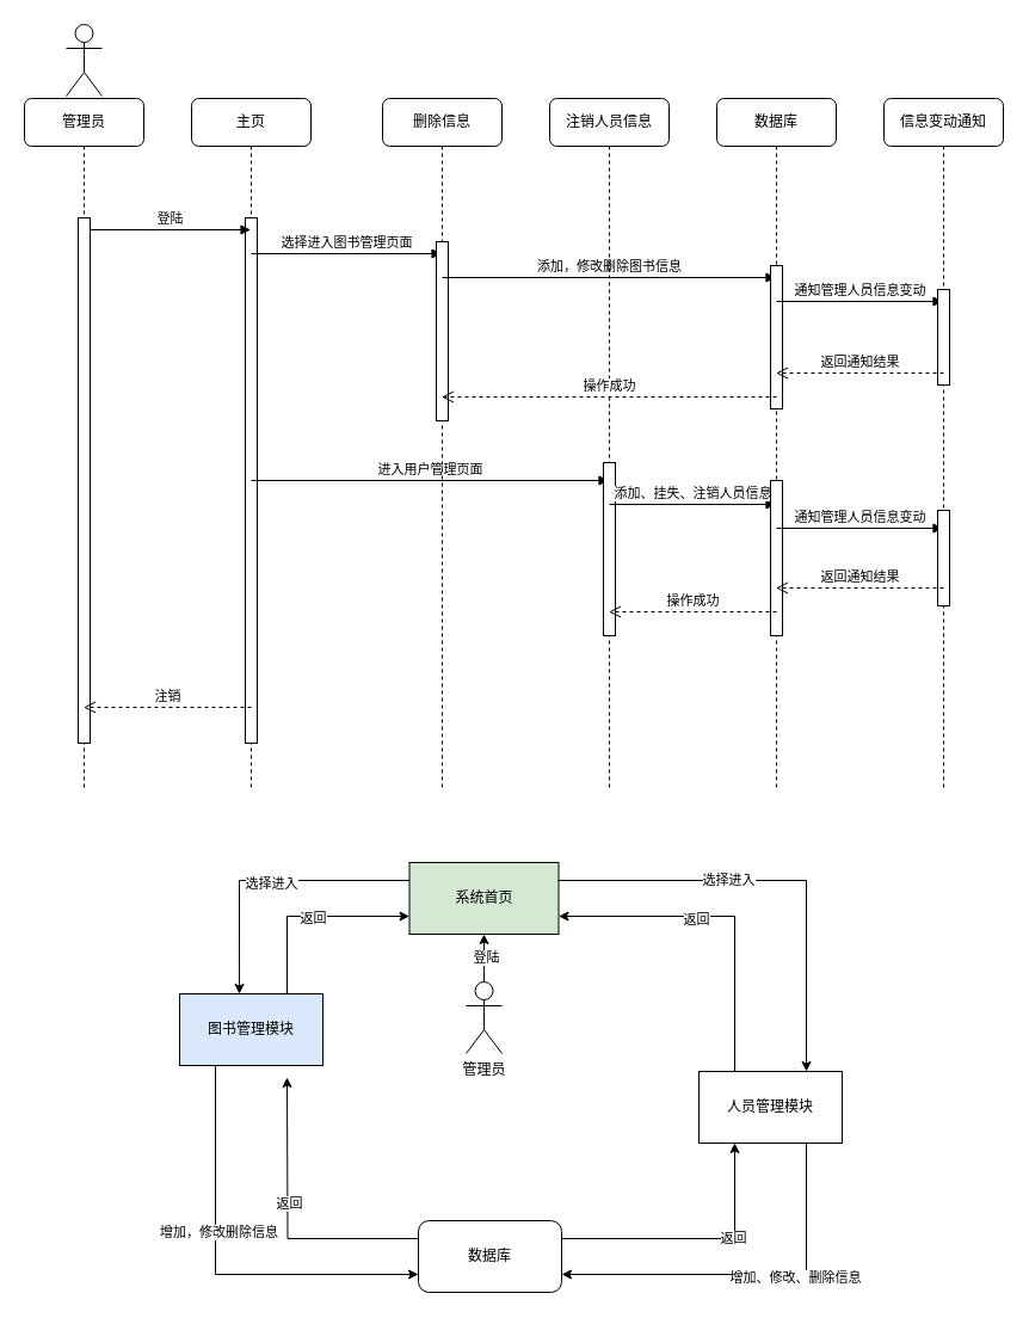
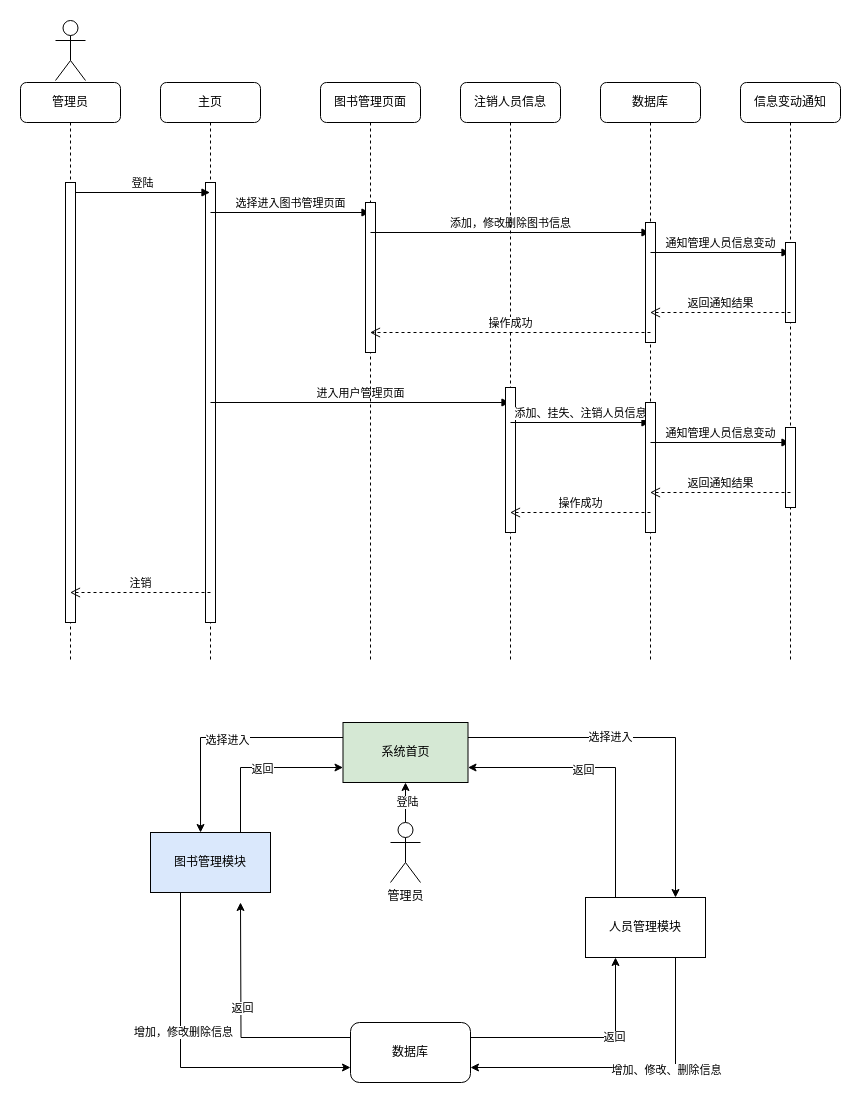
- <mxCell id="6" value="删除信息" style="shape=umlLifeline;perimeter=lifelinePerimeter;whiteSpace=wrap;html=1;container=1;collapsible=0;recursiveResize=0;outlineConnect=0;rounded=1;shadow=0;comic=0;labelBackgroundColor=none;strokeWidth=1;fontFamily=Verdana;fontSize=12;align=center;" parent="1" vertex="1"><mxGeometry x="320" y="82" width="100" height="580" as="geometry" /></mxCell>
+ <mxCell id="6" value="图书管理页面" style="shape=umlLifeline;perimeter=lifelinePerimeter;whiteSpace=wrap;html=1;container=1;collapsible=0;recursiveResize=0;outlineConnect=0;rounded=1;shadow=0;comic=0;labelBackgroundColor=none;strokeWidth=1;fontFamily=Verdana;fontSize=12;align=center;" parent="1" vertex="1"><mxGeometry x="320" y="82" width="100" height="580" as="geometry" /></mxCell>
